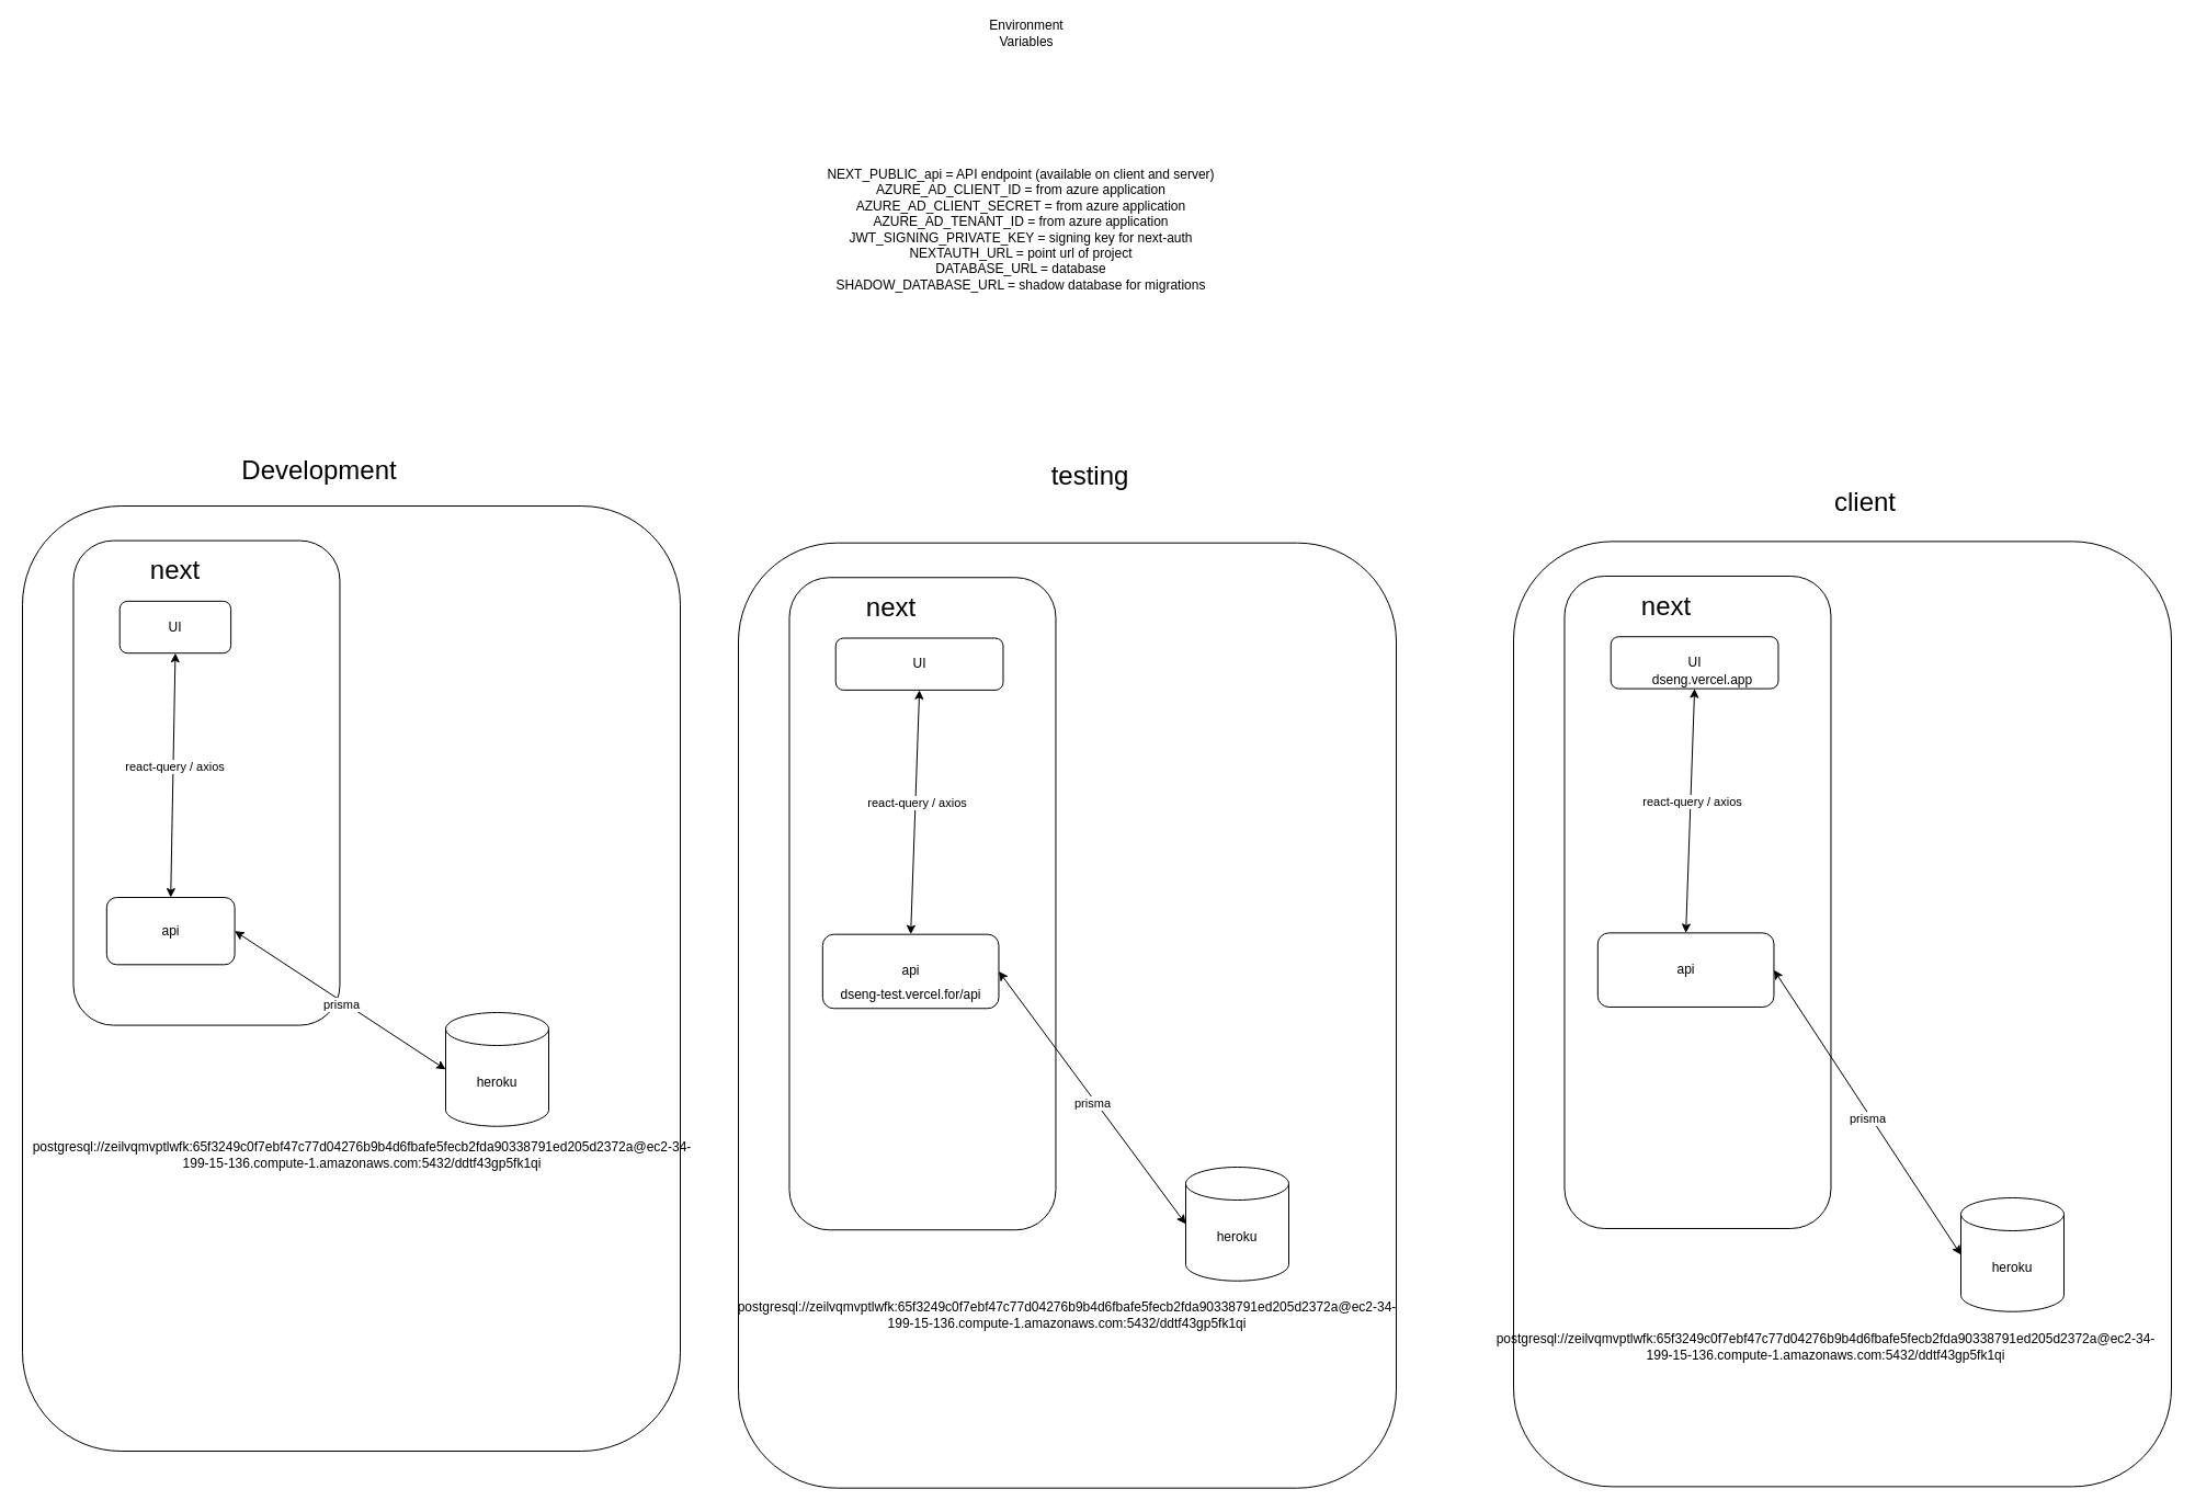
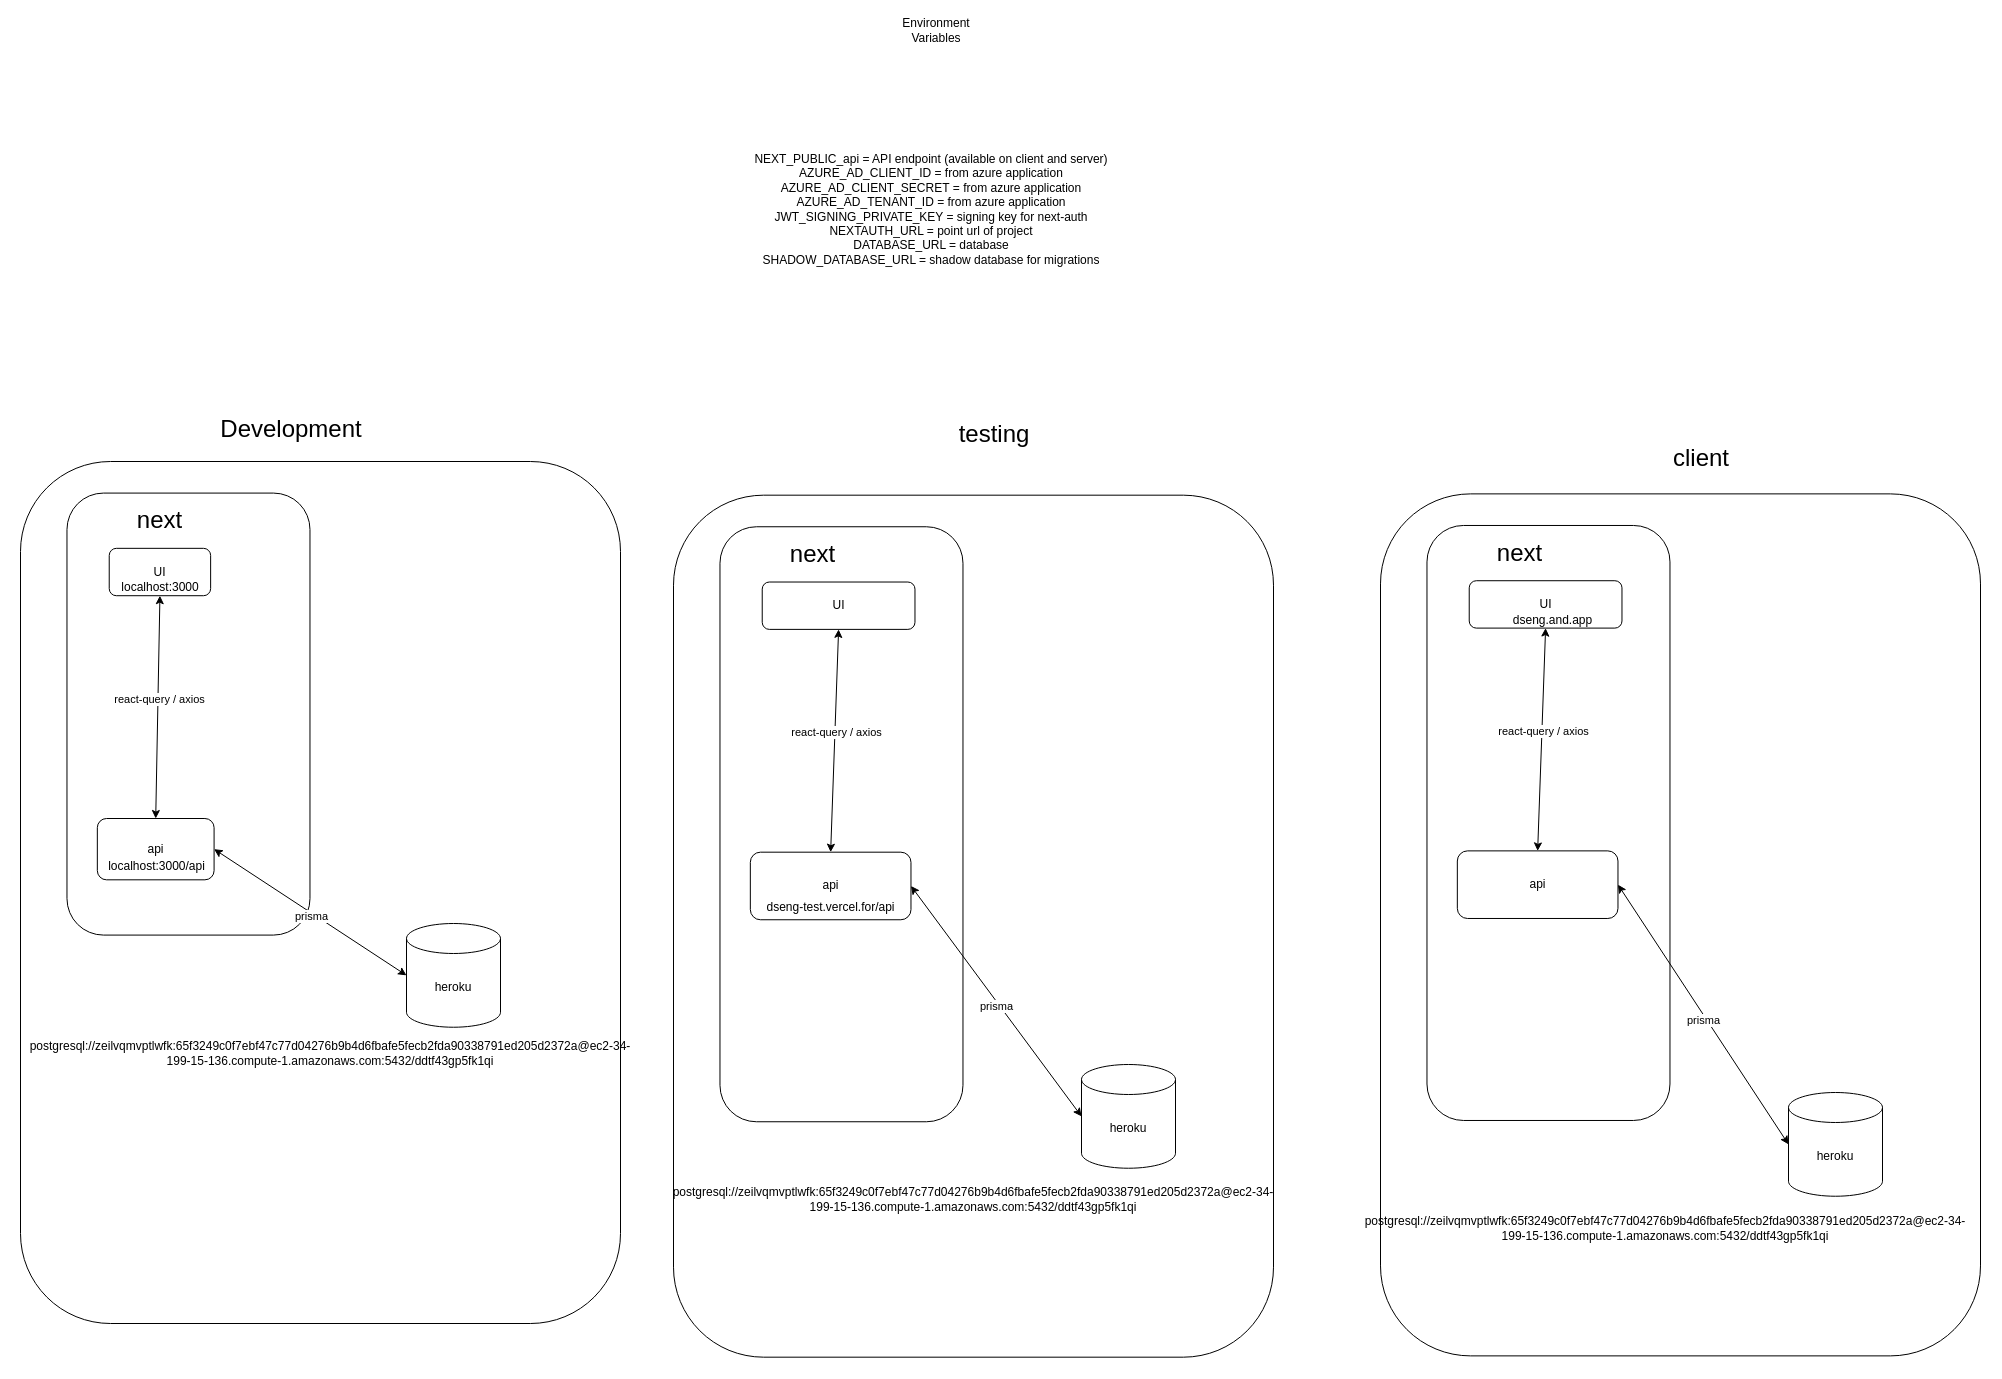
+ <mxCell id="14" value="localhost:3000" style="text;html=1;strokeColor=none;fillColor=none;align=center;verticalAlign=middle;whiteSpace=wrap;rounded=0;" parent="7" vertex="1"><mxGeometry x="59.155" y="86.842" width="67.606" height="15.789" as="geometry" /></mxCell>
- <mxCell id="44" value="dseng.vercel.app" style="text;html=1;strokeColor=none;fillColor=none;align=center;verticalAlign=middle;whiteSpace=wrap;rounded=0;" vertex="1" parent="37"><mxGeometry x="59.15" y="86.84" width="132.85" height="15.79" as="geometry" /></mxCell>
+ <mxCell id="44" value="dseng.and.app" style="text;html=1;strokeColor=none;fillColor=none;align=center;verticalAlign=middle;whiteSpace=wrap;rounded=0;" vertex="1" parent="37"><mxGeometry x="59.15" y="86.84" width="132.85" height="15.79" as="geometry" /></mxCell>
+ <mxCell id="15" value="localhost:3000/api" style="text;html=1;strokeColor=none;fillColor=none;align=center;verticalAlign=middle;whiteSpace=wrap;rounded=0;" parent="7" vertex="1"><mxGeometry x="47.264" y="365.163" width="84.507" height="15.789" as="geometry" /></mxCell>
